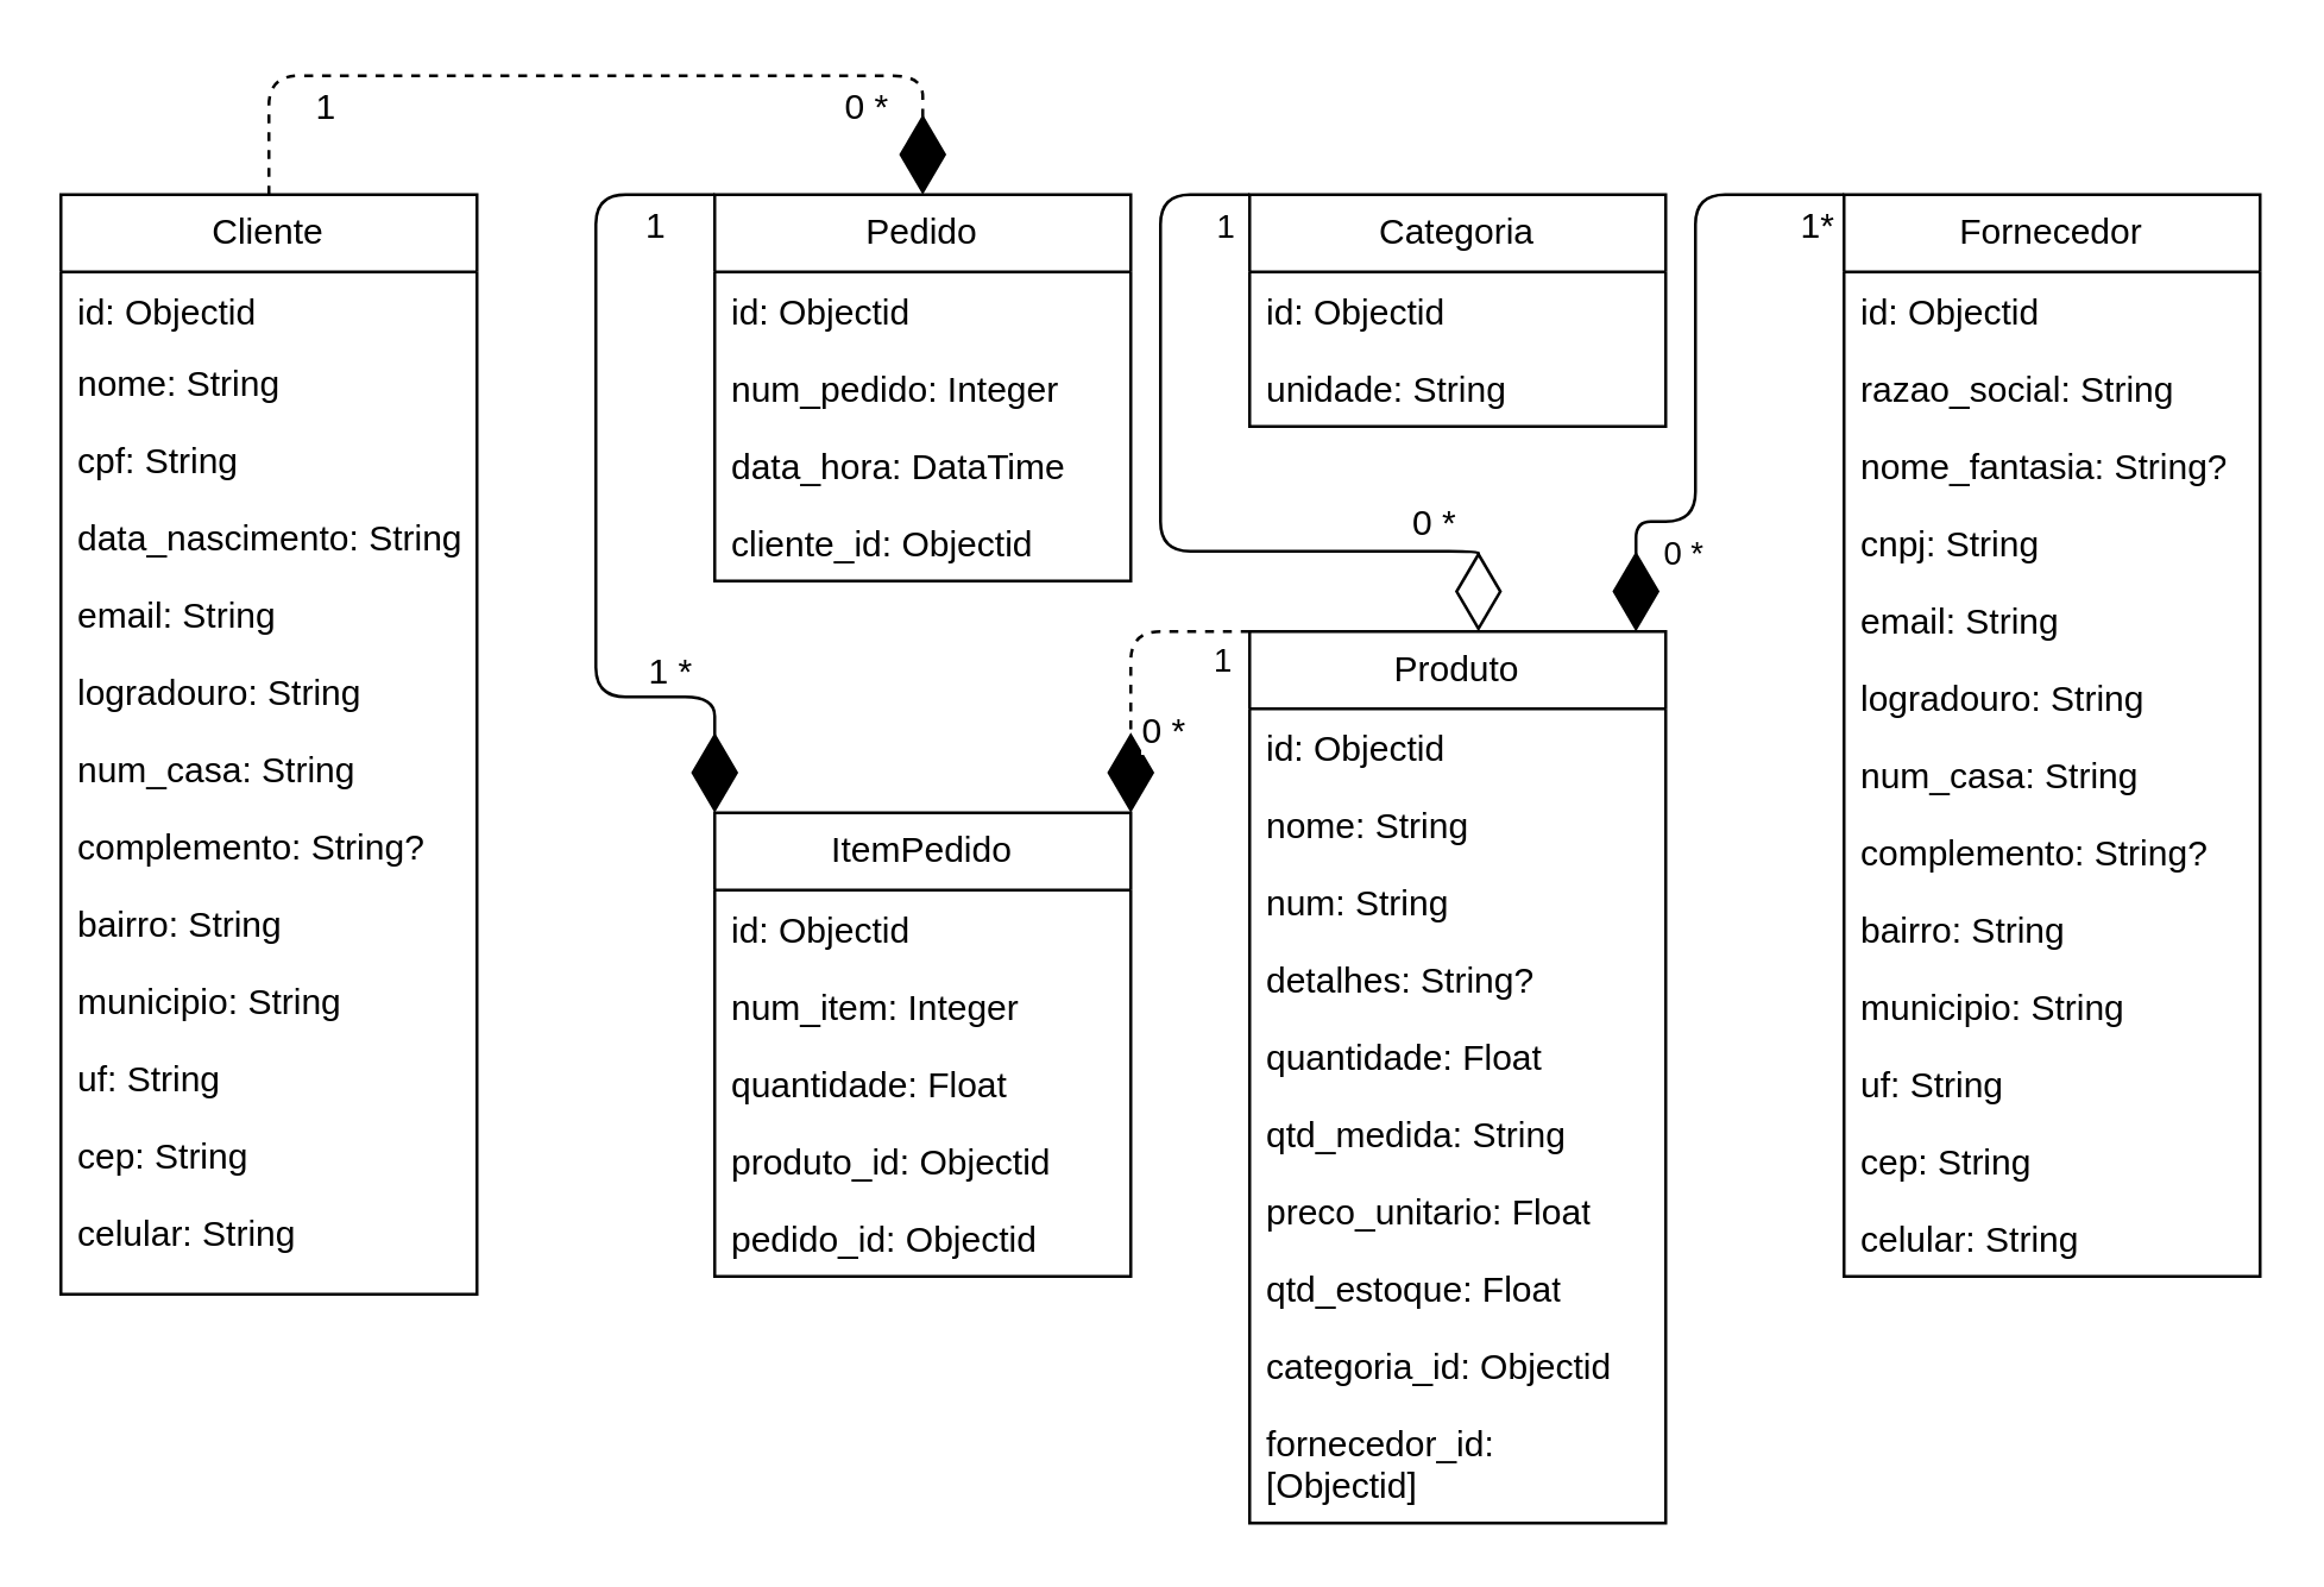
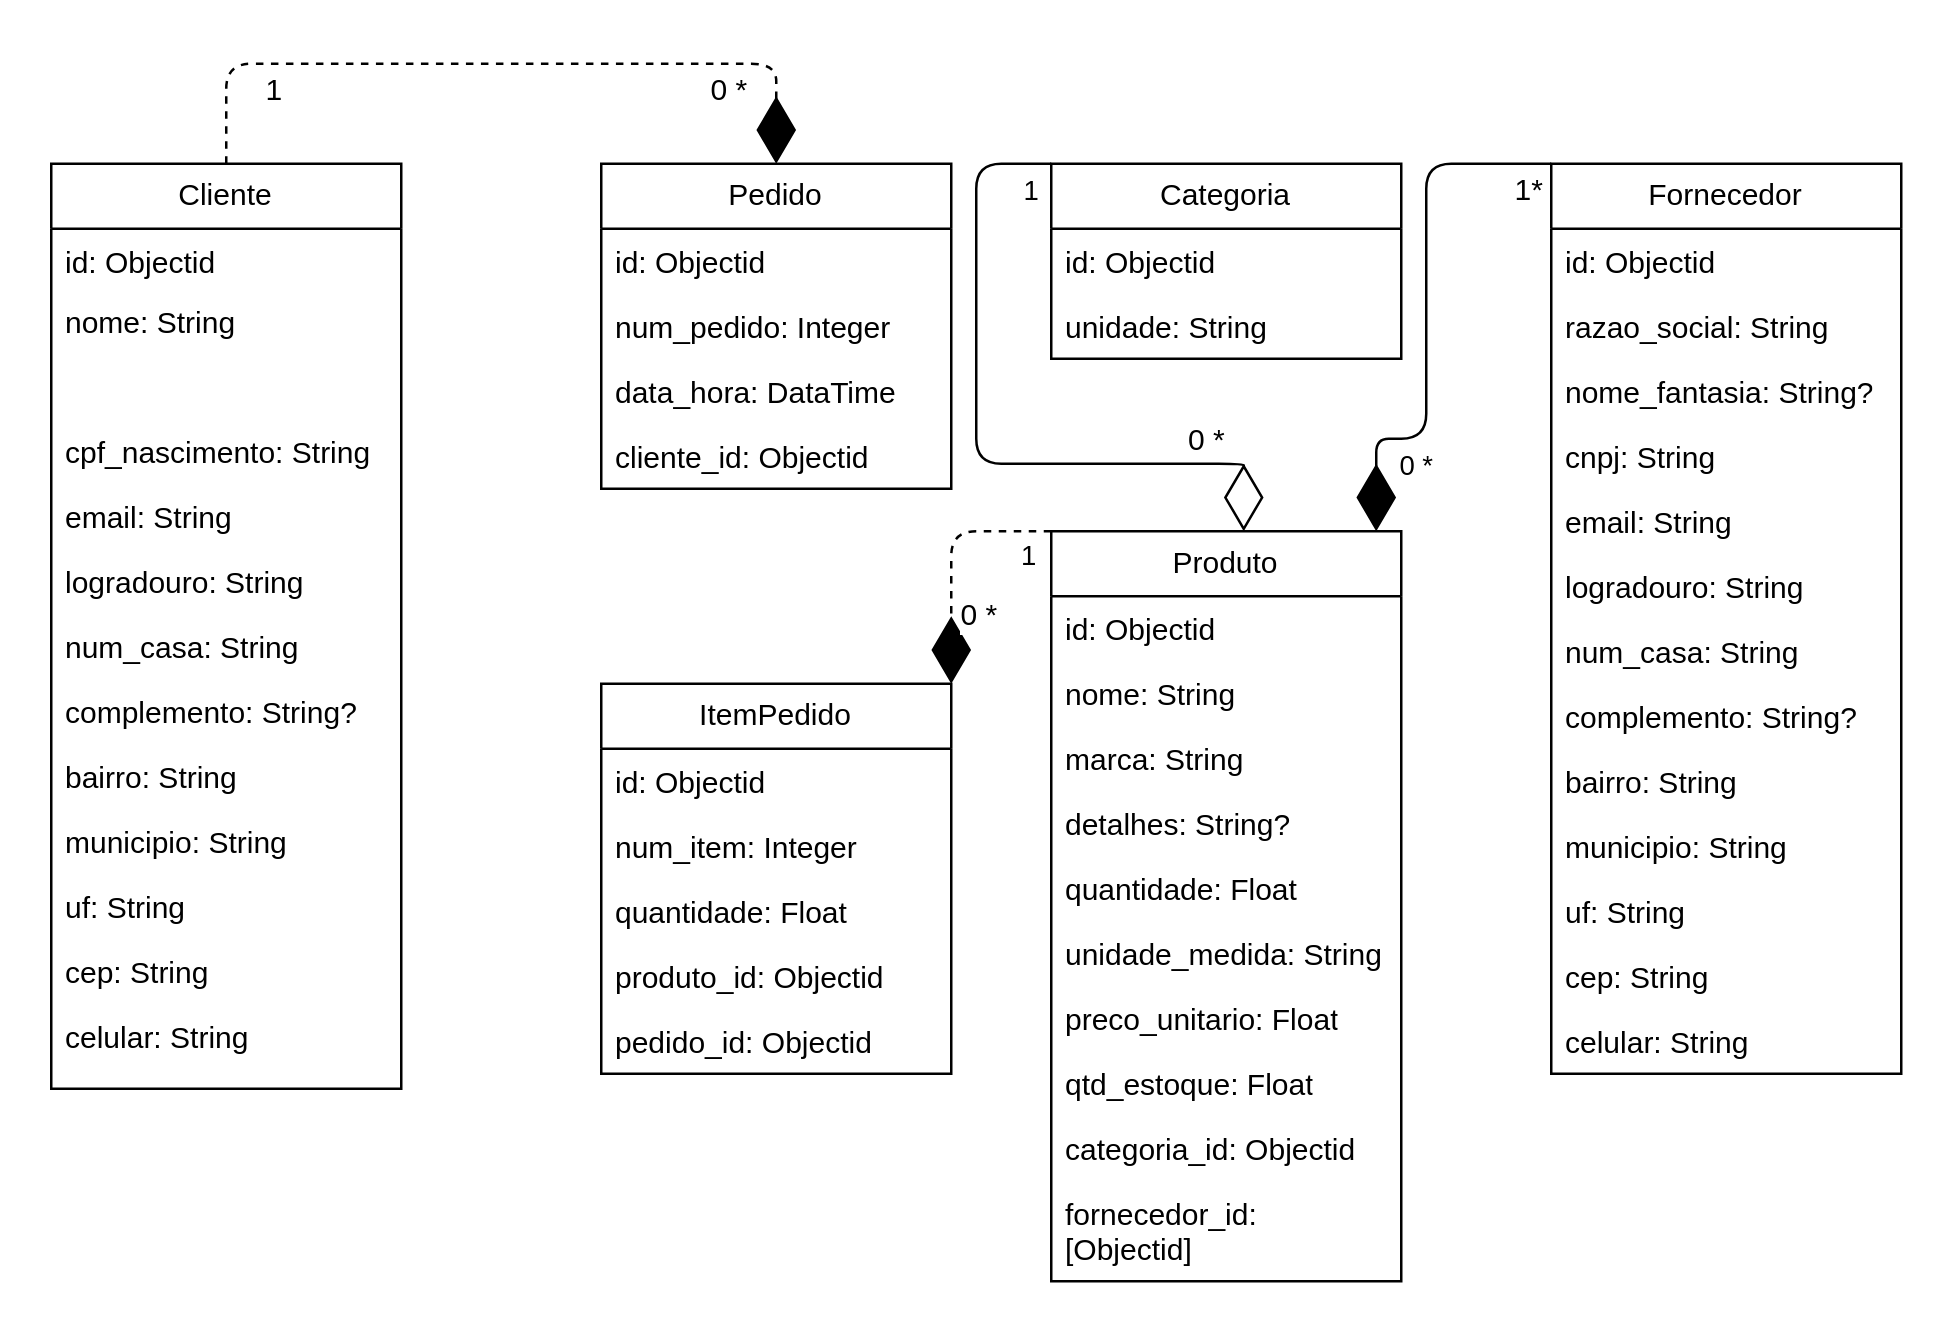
- <mxCell id="44" value="cpf: String" style="text;strokeColor=none;fillColor=none;align=left;verticalAlign=top;spacingLeft=4;spacingRight=4;overflow=hidden;rotatable=0;points=[[0,0.5],[1,0.5]];portConstraint=eastwest;whiteSpace=wrap;html=1;" vertex="1" parent="1"><mxGeometry x="20" y="136" width="140" height="26" as="geometry" /></mxCell>
- <mxCell id="58" value="" style="endArrow=diamondThin;endFill=1;endSize=24;html=1;exitX=0;exitY=0;exitDx=0;exitDy=0;edgeStyle=orthogonalEdgeStyle;entryX=0;entryY=0;entryDx=0;entryDy=0;" edge="1" parent="1" source="2" target="7"><mxGeometry width="160" relative="1" as="geometry"><mxPoint x="230" y="270" as="sourcePoint" /><mxPoint x="270" y="250" as="targetPoint" /><Array as="points"><mxPoint x="200" y="60" /><mxPoint x="200" y="229" /><mxPoint x="240" y="229" /></Array></mxGeometry></mxCell>
- <mxCell id="59" value="1" style="edgeLabel;html=1;align=center;verticalAlign=middle;resizable=0;points=[];fontSize=12;" vertex="1" connectable="0" parent="58"><mxGeometry x="-0.8" relative="1" as="geometry"><mxPoint x="8" y="10" as="offset" /></mxGeometry></mxCell>
- <mxCell id="60" value="1 *" style="edgeLabel;html=1;align=center;verticalAlign=middle;resizable=0;points=[];fontSize=12;" vertex="1" connectable="0" parent="58"><mxGeometry x="0.619" y="1" relative="1" as="geometry"><mxPoint y="-8" as="offset" /></mxGeometry></mxCell>
- <mxCell id="45" value="data_nascimento: String" style="text;strokeColor=none;fillColor=none;align=left;verticalAlign=top;spacingLeft=4;spacingRight=4;overflow=hidden;rotatable=0;points=[[0,0.5],[1,0.5]];portConstraint=eastwest;whiteSpace=wrap;html=1;" vertex="1" parent="1"><mxGeometry x="20" y="162" width="140" height="26" as="geometry" /></mxCell>
+ <mxCell id="45" value="cpf_nascimento: String" style="text;strokeColor=none;fillColor=none;align=left;verticalAlign=top;spacingLeft=4;spacingRight=4;overflow=hidden;rotatable=0;points=[[0,0.5],[1,0.5]];portConstraint=eastwest;whiteSpace=wrap;html=1;" vertex="1" parent="1"><mxGeometry x="20" y="162" width="140" height="26" as="geometry" /></mxCell>
- <mxCell id="16" value="num: String" style="text;strokeColor=none;fillColor=none;align=left;verticalAlign=top;spacingLeft=4;spacingRight=4;overflow=hidden;rotatable=0;points=[[0,0.5],[1,0.5]];portConstraint=eastwest;whiteSpace=wrap;html=1;" vertex="1" parent="13"><mxGeometry y="78" width="140" height="26" as="geometry" /></mxCell>
+ <mxCell id="16" value="marca: String" style="text;strokeColor=none;fillColor=none;align=left;verticalAlign=top;spacingLeft=4;spacingRight=4;overflow=hidden;rotatable=0;points=[[0,0.5],[1,0.5]];portConstraint=eastwest;whiteSpace=wrap;html=1;" vertex="1" parent="13"><mxGeometry y="78" width="140" height="26" as="geometry" /></mxCell>
- <mxCell id="19" value="qtd_medida: String" style="text;strokeColor=none;fillColor=none;align=left;verticalAlign=top;spacingLeft=4;spacingRight=4;overflow=hidden;rotatable=0;points=[[0,0.5],[1,0.5]];portConstraint=eastwest;whiteSpace=wrap;html=1;" vertex="1" parent="13"><mxGeometry y="156" width="140" height="26" as="geometry" /></mxCell>
+ <mxCell id="19" value="unidade_medida: String" style="text;strokeColor=none;fillColor=none;align=left;verticalAlign=top;spacingLeft=4;spacingRight=4;overflow=hidden;rotatable=0;points=[[0,0.5],[1,0.5]];portConstraint=eastwest;whiteSpace=wrap;html=1;" vertex="1" parent="13"><mxGeometry y="156" width="140" height="26" as="geometry" /></mxCell>
